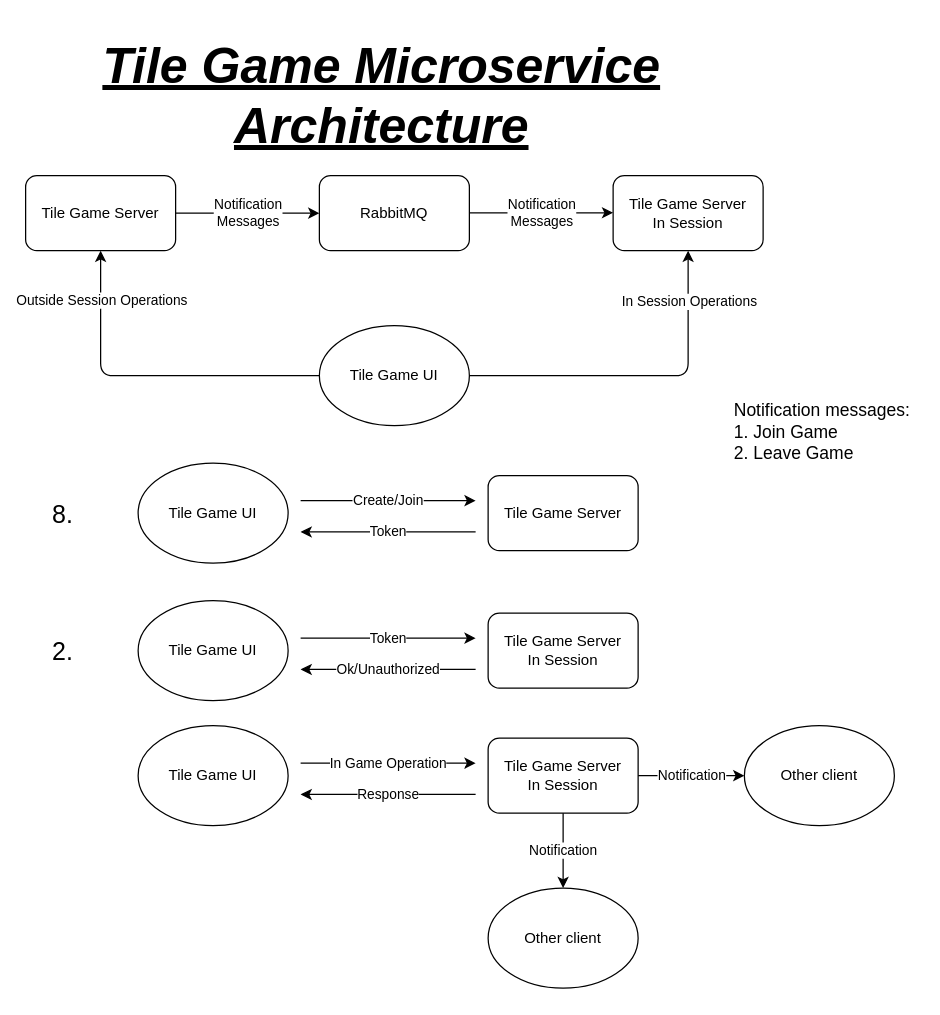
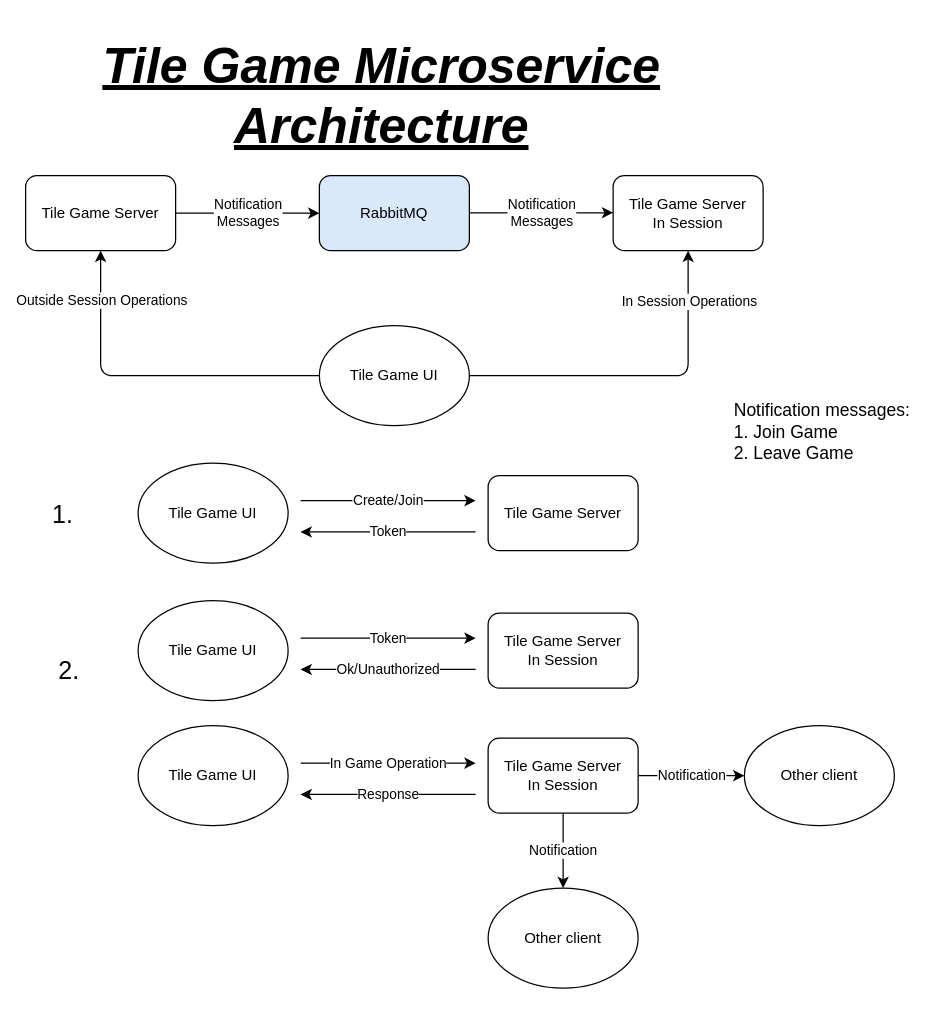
- <mxCell id="29" value="RabbitMQ" style="rounded=1;whiteSpace=wrap;html=1;" parent="1" vertex="1"><mxGeometry x="255" y="140" width="120" height="60" as="geometry" /></mxCell>
+ <mxCell id="29" value="RabbitMQ" style="rounded=1;whiteSpace=wrap;html=1;fillColor=#dae8fc;" parent="1" vertex="1"><mxGeometry x="255" y="140" width="120" height="60" as="geometry" /></mxCell>
- <mxCell id="19" value="8." style="text;html=1;strokeColor=none;fillColor=none;align=center;verticalAlign=middle;whiteSpace=wrap;rounded=0;fontSize=20;" parent="1" vertex="1"><mxGeometry x="30" y="400" width="40" height="20" as="geometry" /></mxCell>
+ <mxCell id="19" value="1." style="text;html=1;strokeColor=none;fillColor=none;align=center;verticalAlign=middle;whiteSpace=wrap;rounded=0;fontSize=20;" parent="1" vertex="1"><mxGeometry x="30" y="400" width="40" height="20" as="geometry" /></mxCell>
- <mxCell id="20" value="2." style="text;html=1;strokeColor=none;fillColor=none;align=center;verticalAlign=middle;whiteSpace=wrap;rounded=0;fontSize=20;" parent="1" vertex="1"><mxGeometry x="30" y="510" width="40" height="20" as="geometry" /></mxCell>
+ <mxCell id="20" value="2." style="text;html=1;strokeColor=none;fillColor=none;align=center;verticalAlign=middle;whiteSpace=wrap;rounded=0;fontSize=20;" parent="1" vertex="1"><mxGeometry x="35" y="525" width="40" height="20" as="geometry" /></mxCell>
